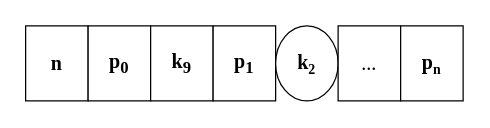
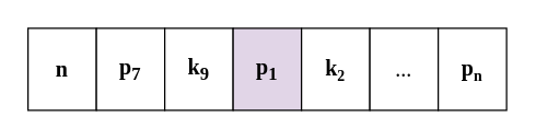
- <mxCell id="3" value="&lt;font face=&quot;Verdana&quot; style=&quot;font-size: 16px;&quot;&gt;&lt;b&gt;p&lt;sub&gt;0&lt;/sub&gt;&lt;/b&gt;&lt;/font&gt;" style="rounded=0;whiteSpace=wrap;html=1;" vertex="1" parent="1"><mxGeometry x="70" y="20" width="50" height="60" as="geometry" /></mxCell>
+ <mxCell id="3" value="&lt;font face=&quot;Verdana&quot; style=&quot;font-size: 16px;&quot;&gt;&lt;b&gt;p&lt;sub&gt;7&lt;/sub&gt;&lt;/b&gt;&lt;/font&gt;" style="rounded=0;whiteSpace=wrap;html=1;" vertex="1" parent="1"><mxGeometry x="70" y="20" width="50" height="60" as="geometry" /></mxCell>
- <mxCell id="5" value="&lt;font face=&quot;Verdana&quot;&gt;&lt;span style=&quot;font-size: 16px;&quot;&gt;&lt;b&gt;p&lt;sub&gt;1&lt;/sub&gt;&lt;/b&gt;&lt;/span&gt;&lt;/font&gt;" style="rounded=0;whiteSpace=wrap;html=1;" vertex="1" parent="1"><mxGeometry x="170" y="20" width="50" height="60" as="geometry" /></mxCell>
+ <mxCell id="5" value="&lt;font face=&quot;Verdana&quot;&gt;&lt;span style=&quot;font-size: 16px;&quot;&gt;&lt;b&gt;p&lt;sub&gt;1&lt;/sub&gt;&lt;/b&gt;&lt;/span&gt;&lt;/font&gt;" style="rounded=0;whiteSpace=wrap;html=1;fillColor=#e1d5e7;" vertex="1" parent="1"><mxGeometry x="170" y="20" width="50" height="60" as="geometry" /></mxCell>
- <mxCell id="6" value="&lt;font face=&quot;Verdana&quot;&gt;&lt;b style=&quot;&quot;&gt;&lt;span style=&quot;font-size: 16px;&quot;&gt;k&lt;/span&gt;&lt;span style=&quot;font-size: 13.333px;&quot;&gt;&lt;sub&gt;2&lt;/sub&gt;&lt;/span&gt;&lt;/b&gt;&lt;/font&gt;" style="ellipse;whiteSpace=wrap;html=1;" vertex="1" parent="1"><mxGeometry x="220" y="20" width="50" height="60" as="geometry" /></mxCell>
+ <mxCell id="6" value="&lt;font face=&quot;Verdana&quot;&gt;&lt;b style=&quot;&quot;&gt;&lt;span style=&quot;font-size: 16px;&quot;&gt;k&lt;/span&gt;&lt;span style=&quot;font-size: 13.333px;&quot;&gt;&lt;sub&gt;2&lt;/sub&gt;&lt;/span&gt;&lt;/b&gt;&lt;/font&gt;" style="rounded=0;whiteSpace=wrap;html=1;" vertex="1" parent="1"><mxGeometry x="220" y="20" width="50" height="60" as="geometry" /></mxCell>
